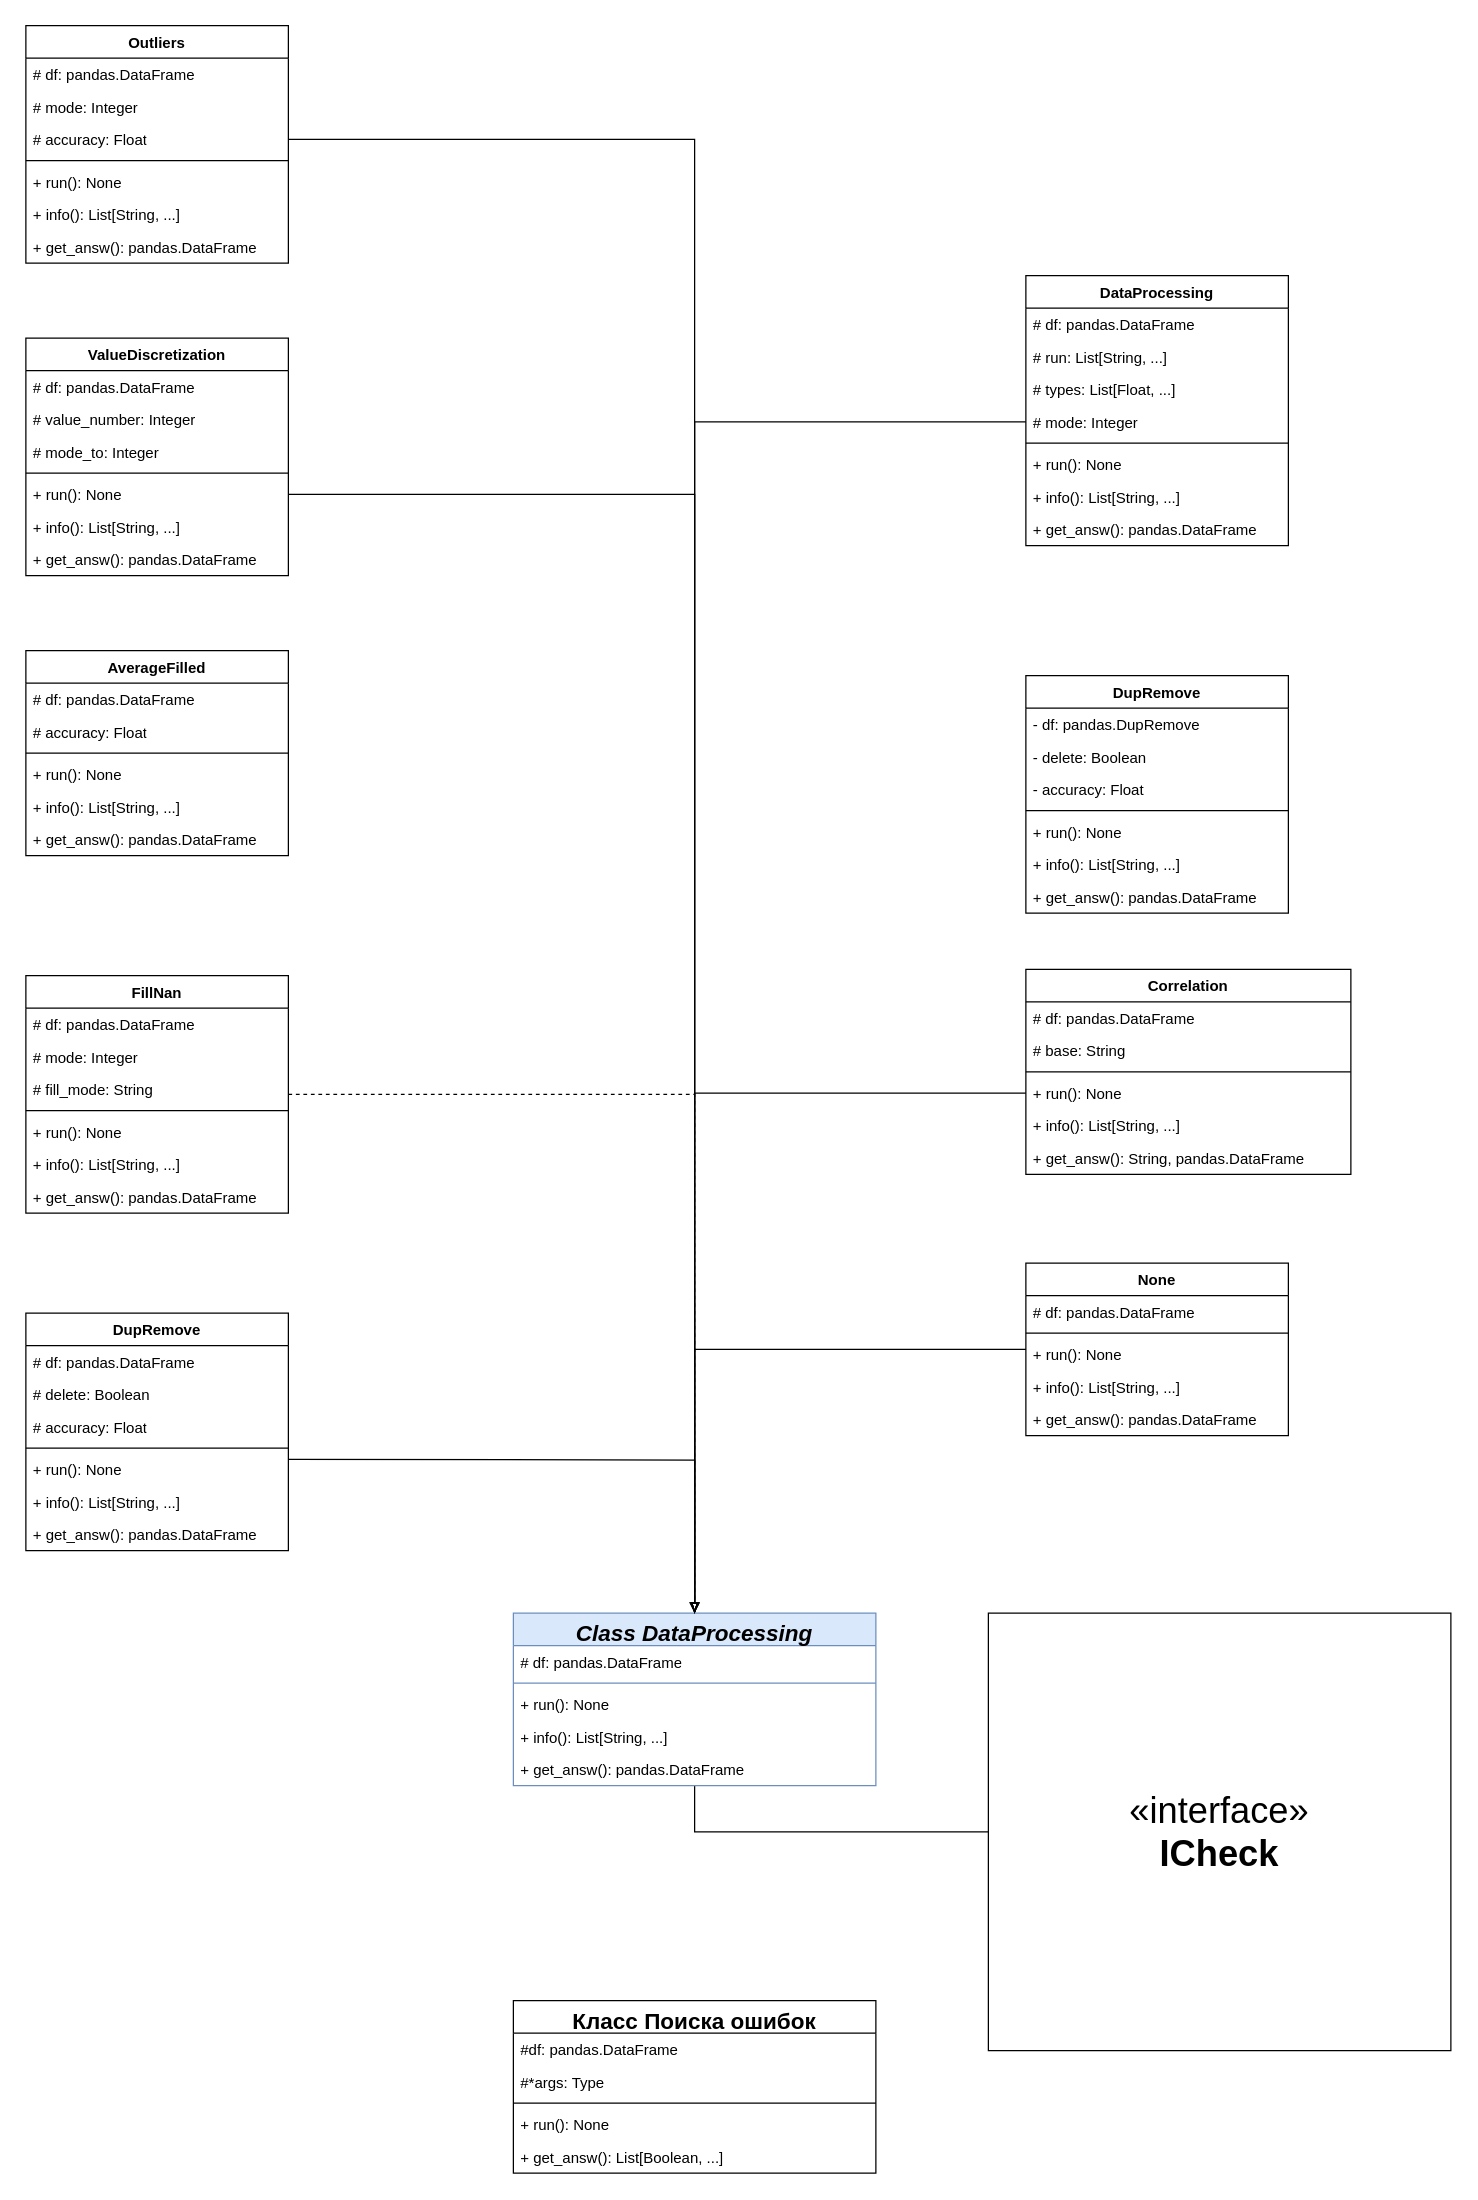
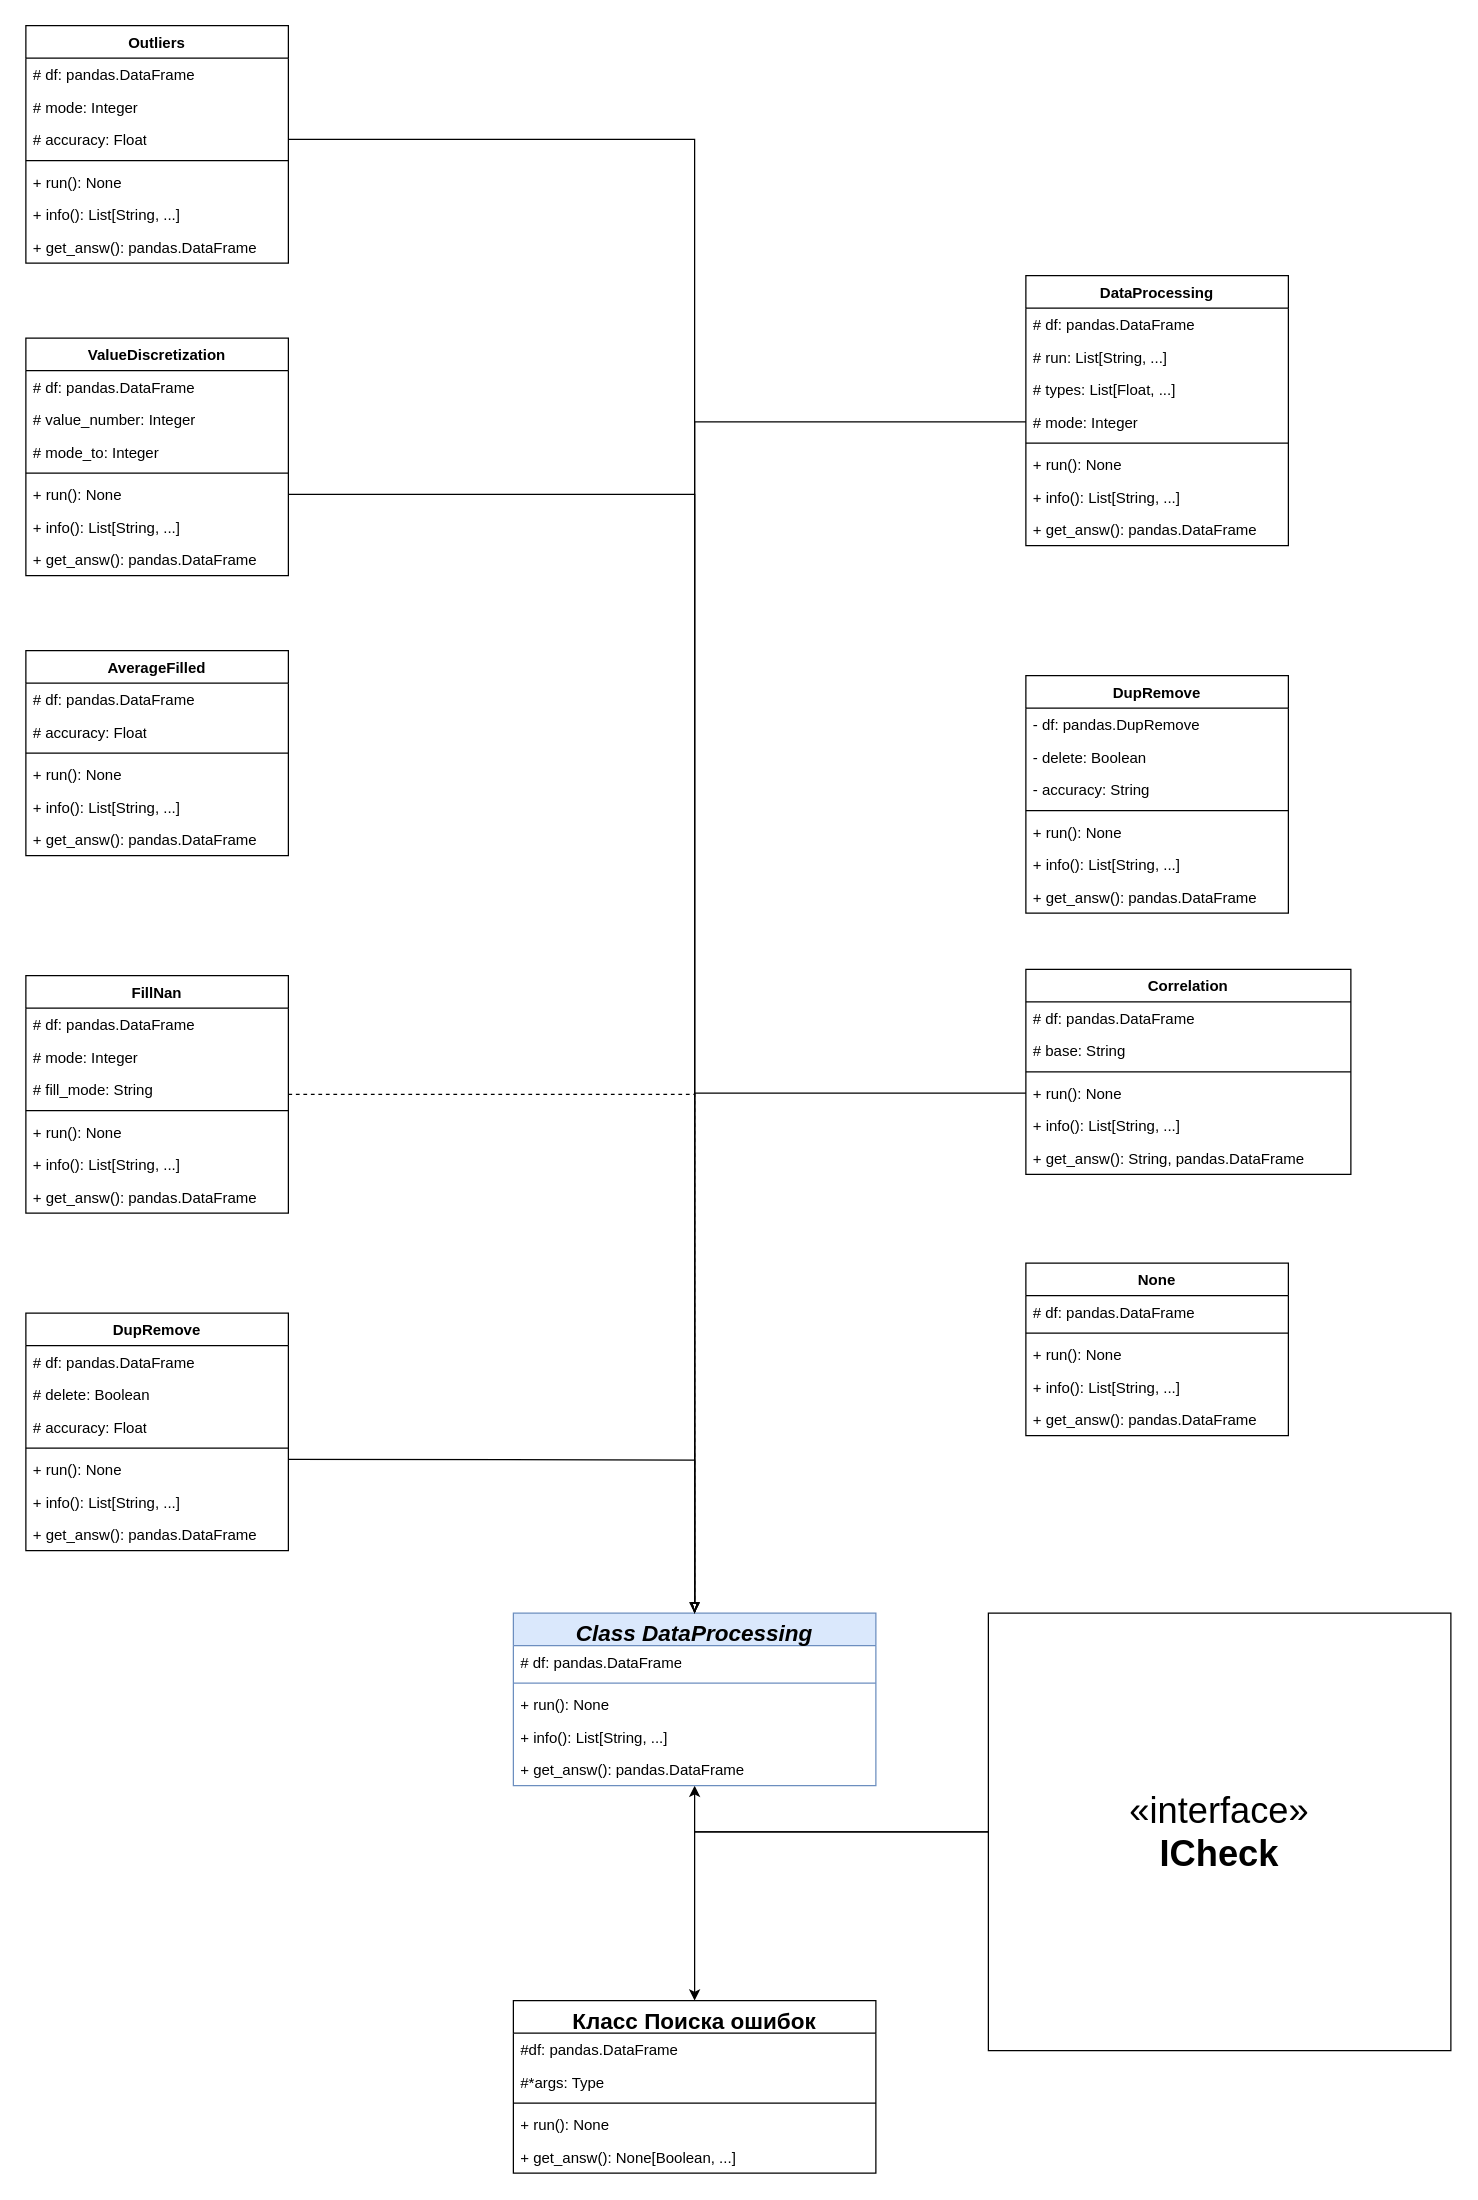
- <mxCell id="44" value="- accuracy: Float" style="text;strokeColor=none;fillColor=none;align=left;verticalAlign=top;spacingLeft=4;spacingRight=4;overflow=hidden;rotatable=0;points=[[0,0.5],[1,0.5]];portConstraint=eastwest;whiteSpace=wrap;html=1;" parent="41" vertex="1"><mxGeometry y="78" width="210" height="26" as="geometry" /></mxCell>
+ <mxCell id="44" value="- accuracy: String" style="text;strokeColor=none;fillColor=none;align=left;verticalAlign=top;spacingLeft=4;spacingRight=4;overflow=hidden;rotatable=0;points=[[0,0.5],[1,0.5]];portConstraint=eastwest;whiteSpace=wrap;html=1;" parent="41" vertex="1"><mxGeometry y="78" width="210" height="26" as="geometry" /></mxCell>
- <mxCell id="56" style="edgeStyle=orthogonalEdgeStyle;rounded=0;orthogonalLoop=1;jettySize=auto;html=1;exitX=0;exitY=0.5;exitDx=0;exitDy=0;endArrow=blockThin;endFill=0;" edge="1" parent="1" source="57" target="5"><mxGeometry relative="1" as="geometry" /></mxCell>
- <mxCell id="3" style="edgeStyle=orthogonalEdgeStyle;rounded=0;orthogonalLoop=1;jettySize=auto;html=1;exitX=0;exitY=0.5;exitDx=0;exitDy=0;entryX=0.5;entryY=1;entryDx=0;entryDy=0;endArrow=none;" parent="1" source="4" target="5" edge="1"><mxGeometry relative="1" as="geometry" /></mxCell>
+ <mxCell id="3" style="edgeStyle=orthogonalEdgeStyle;rounded=0;orthogonalLoop=1;jettySize=auto;html=1;exitX=0;exitY=0.5;exitDx=0;exitDy=0;entryX=0.5;entryY=1;entryDx=0;entryDy=0;" parent="1" source="4" target="5" edge="1"><mxGeometry relative="1" as="geometry" /></mxCell>
+ <mxCell id="2" style="edgeStyle=orthogonalEdgeStyle;rounded=0;orthogonalLoop=1;jettySize=auto;html=1;exitX=0;exitY=0.5;exitDx=0;exitDy=0;entryX=0.5;entryY=0;entryDx=0;entryDy=0;" parent="1" source="4" target="11" edge="1"><mxGeometry relative="1" as="geometry" /></mxCell>
- <mxCell id="16" value="+ get_answ(): List[Boolean, ...]" style="text;strokeColor=none;fillColor=none;align=left;verticalAlign=top;spacingLeft=4;spacingRight=4;overflow=hidden;rotatable=0;points=[[0,0.5],[1,0.5]];portConstraint=eastwest;whiteSpace=wrap;html=1;" parent="11" vertex="1"><mxGeometry y="112" width="290" height="26" as="geometry" /></mxCell>
+ <mxCell id="16" value="+ get_answ(): None[Boolean, ...]" style="text;strokeColor=none;fillColor=none;align=left;verticalAlign=top;spacingLeft=4;spacingRight=4;overflow=hidden;rotatable=0;points=[[0,0.5],[1,0.5]];portConstraint=eastwest;whiteSpace=wrap;html=1;" parent="11" vertex="1"><mxGeometry y="112" width="290" height="26" as="geometry" /></mxCell>
